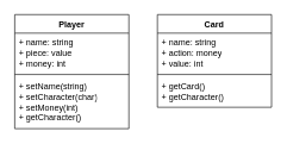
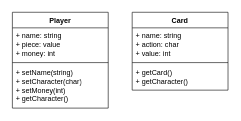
- <mxCell id="7" value="+ name: string&lt;div&gt;+ action: money&lt;/div&gt;&lt;div&gt;+ value: int&lt;/div&gt;" style="text;strokeColor=none;fillColor=none;align=left;verticalAlign=top;spacingLeft=4;spacingRight=4;overflow=hidden;rotatable=0;points=[[0,0.5],[1,0.5]];portConstraint=eastwest;whiteSpace=wrap;html=1;" parent="6" vertex="1"><mxGeometry y="26" width="160" height="54" as="geometry" /></mxCell>
+ <mxCell id="7" value="+ name: string&lt;div&gt;+ action: char&lt;/div&gt;&lt;div&gt;+ value: int&lt;/div&gt;" style="text;strokeColor=none;fillColor=none;align=left;verticalAlign=top;spacingLeft=4;spacingRight=4;overflow=hidden;rotatable=0;points=[[0,0.5],[1,0.5]];portConstraint=eastwest;whiteSpace=wrap;html=1;" parent="6" vertex="1"><mxGeometry y="26" width="160" height="54" as="geometry" /></mxCell>
